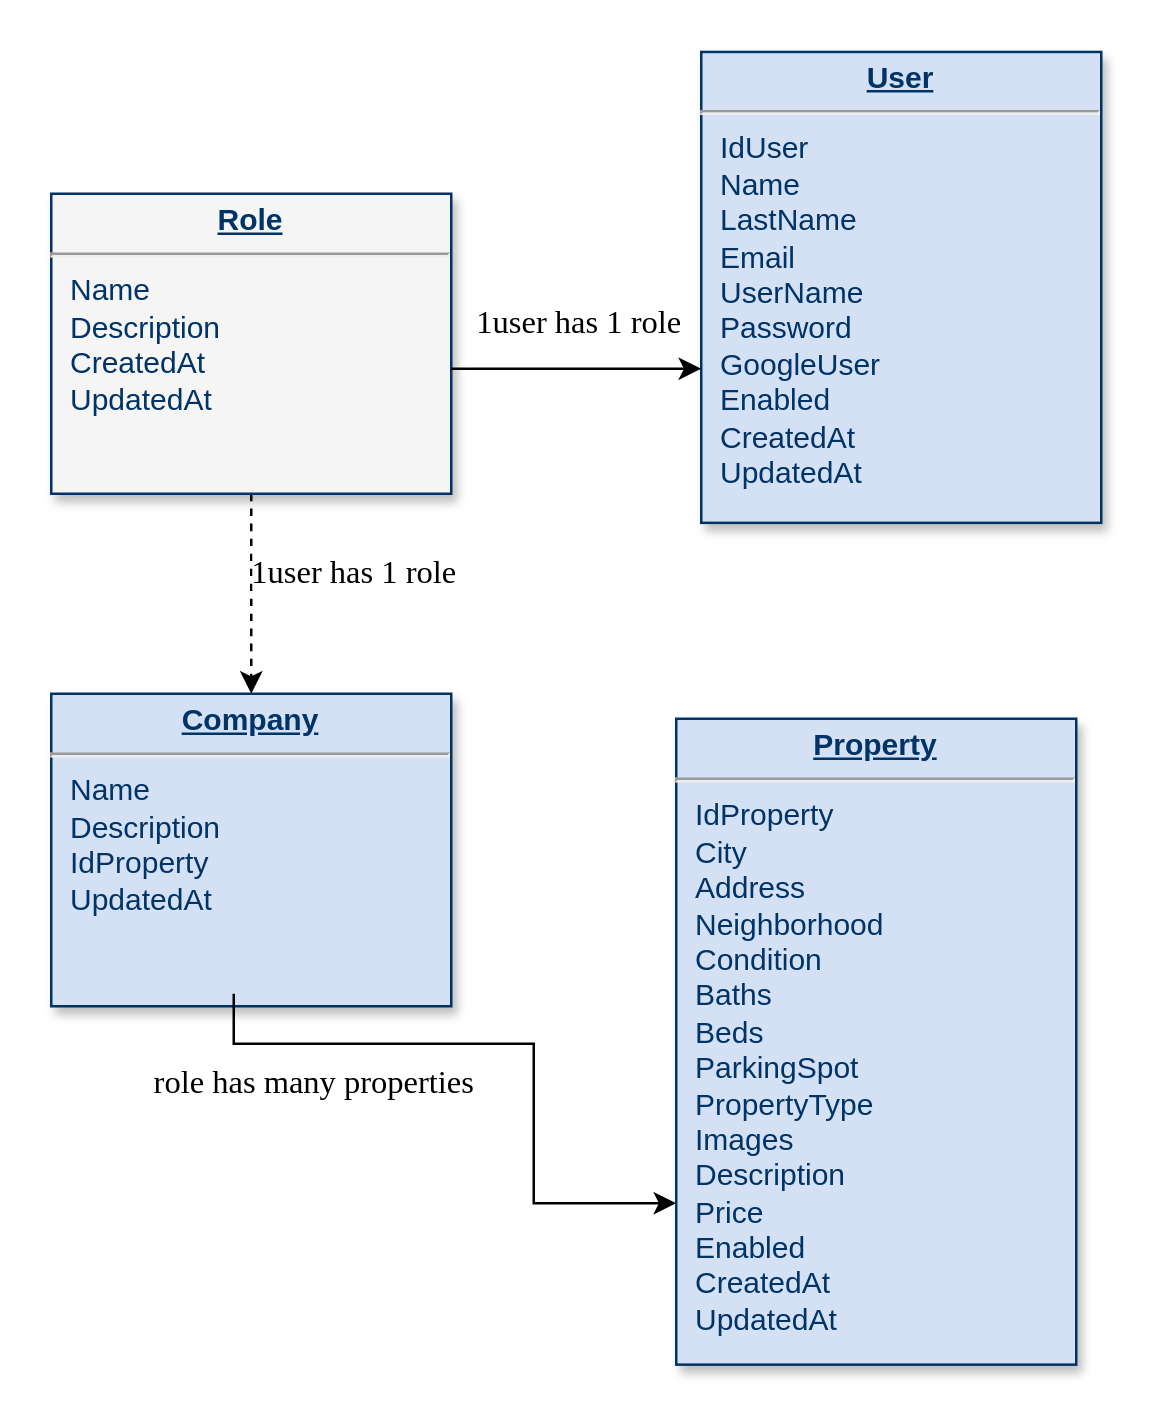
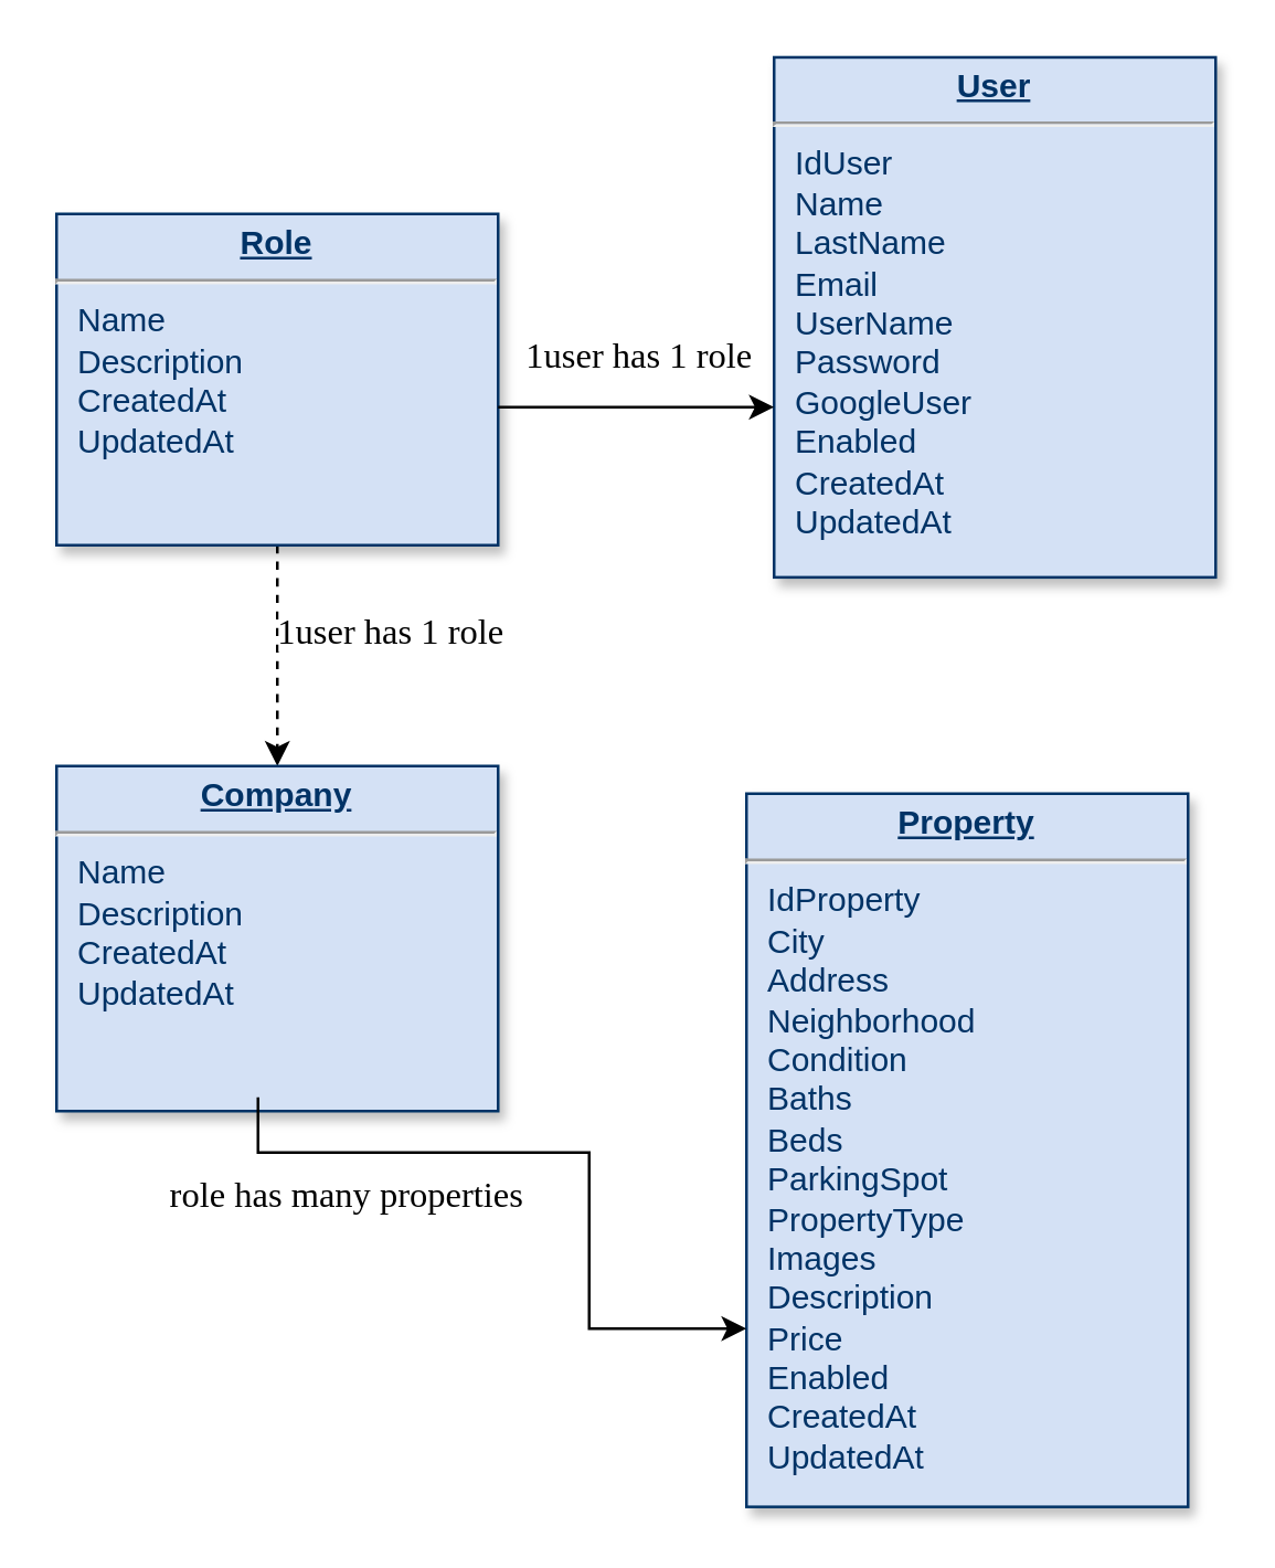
- <mxCell id="3" value="&lt;p style=&quot;margin: 0px; margin-top: 4px; text-align: center; text-decoration: underline;&quot;&gt;&lt;strong&gt;Role&lt;/strong&gt;&lt;/p&gt;&lt;hr&gt;&lt;p style=&quot;margin: 0px; margin-left: 8px;&quot;&gt;&lt;span style=&quot;background-color: initial;&quot;&gt;Name&lt;/span&gt;&lt;br&gt;&lt;/p&gt;&lt;p style=&quot;margin: 0px; margin-left: 8px;&quot;&gt;Description&lt;/p&gt;&lt;p style=&quot;margin: 0px; margin-left: 8px;&quot;&gt;CreatedAt&lt;/p&gt;&lt;p style=&quot;margin: 0px; margin-left: 8px;&quot;&gt;UpdatedAt&lt;/p&gt;&lt;p style=&quot;margin: 0px; margin-left: 8px;&quot;&gt;&lt;br&gt;&lt;/p&gt;" style="verticalAlign=top;align=left;overflow=fill;fontSize=12;fontFamily=Helvetica;html=1;strokeColor=#003366;shadow=1;fillColor=#f5f5f5;fontColor=#003366;" parent="1" vertex="1"><mxGeometry x="20" y="77" width="160" height="120" as="geometry" /></mxCell>
+ <mxCell id="3" value="&lt;p style=&quot;margin: 0px; margin-top: 4px; text-align: center; text-decoration: underline;&quot;&gt;&lt;strong&gt;Role&lt;/strong&gt;&lt;/p&gt;&lt;hr&gt;&lt;p style=&quot;margin: 0px; margin-left: 8px;&quot;&gt;&lt;span style=&quot;background-color: initial;&quot;&gt;Name&lt;/span&gt;&lt;br&gt;&lt;/p&gt;&lt;p style=&quot;margin: 0px; margin-left: 8px;&quot;&gt;Description&lt;/p&gt;&lt;p style=&quot;margin: 0px; margin-left: 8px;&quot;&gt;CreatedAt&lt;/p&gt;&lt;p style=&quot;margin: 0px; margin-left: 8px;&quot;&gt;UpdatedAt&lt;/p&gt;&lt;p style=&quot;margin: 0px; margin-left: 8px;&quot;&gt;&lt;br&gt;&lt;/p&gt;" style="verticalAlign=top;align=left;overflow=fill;fontSize=12;fontFamily=Helvetica;html=1;strokeColor=#003366;shadow=1;fillColor=#D4E1F5;fontColor=#003366" parent="1" vertex="1"><mxGeometry x="20" y="77" width="160" height="120" as="geometry" /></mxCell>
- <mxCell id="4" value="&lt;p style=&quot;margin: 0px; margin-top: 4px; text-align: center; text-decoration: underline;&quot;&gt;&lt;strong&gt;Company&lt;/strong&gt;&lt;/p&gt;&lt;hr&gt;&lt;p style=&quot;margin: 0px; margin-left: 8px;&quot;&gt;Name&lt;/p&gt;&lt;p style=&quot;margin: 0px; margin-left: 8px;&quot;&gt;Description&lt;/p&gt;&lt;p style=&quot;margin: 0px; margin-left: 8px;&quot;&gt;IdProperty&lt;/p&gt;&lt;p style=&quot;margin: 0px; margin-left: 8px;&quot;&gt;UpdatedAt&lt;/p&gt;" style="verticalAlign=top;align=left;overflow=fill;fontSize=12;fontFamily=Helvetica;html=1;strokeColor=#003366;shadow=1;fillColor=#D4E1F5;fontColor=#003366" parent="1" vertex="1"><mxGeometry x="20" y="277" width="160" height="125" as="geometry" /></mxCell>
+ <mxCell id="4" value="&lt;p style=&quot;margin: 0px; margin-top: 4px; text-align: center; text-decoration: underline;&quot;&gt;&lt;strong&gt;Company&lt;/strong&gt;&lt;/p&gt;&lt;hr&gt;&lt;p style=&quot;margin: 0px; margin-left: 8px;&quot;&gt;Name&lt;/p&gt;&lt;p style=&quot;margin: 0px; margin-left: 8px;&quot;&gt;Description&lt;/p&gt;&lt;p style=&quot;margin: 0px; margin-left: 8px;&quot;&gt;CreatedAt&lt;/p&gt;&lt;p style=&quot;margin: 0px; margin-left: 8px;&quot;&gt;UpdatedAt&lt;/p&gt;" style="verticalAlign=top;align=left;overflow=fill;fontSize=12;fontFamily=Helvetica;html=1;strokeColor=#003366;shadow=1;fillColor=#D4E1F5;fontColor=#003366" parent="1" vertex="1"><mxGeometry x="20" y="277" width="160" height="125" as="geometry" /></mxCell>
